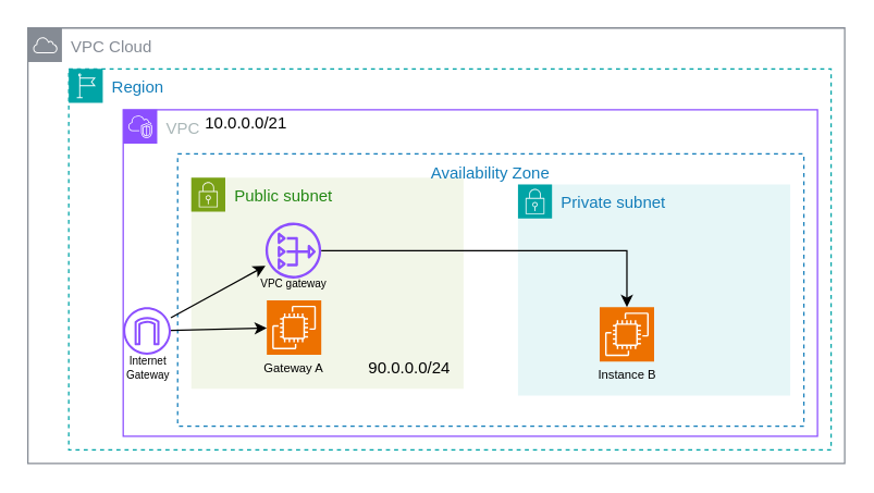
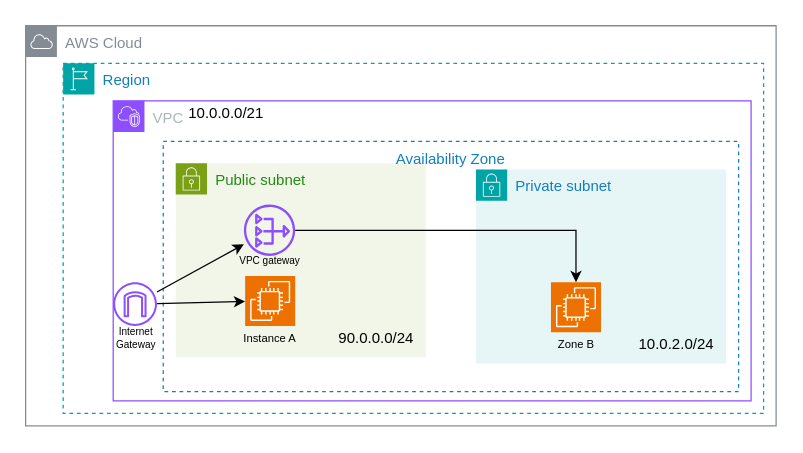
- <mxCell id="14" value="VPC Cloud" style="sketch=0;outlineConnect=0;gradientColor=none;html=1;whiteSpace=wrap;fontSize=12;fontStyle=0;shape=mxgraph.aws4.group;grIcon=mxgraph.aws4.group_aws_cloud;strokeColor=#858B94;fillColor=none;verticalAlign=top;align=left;spacingLeft=30;fontColor=#858B94;dashed=0;" vertex="1" parent="1"><mxGeometry x="20" y="20" width="600" height="320" as="geometry" /></mxCell>
+ <mxCell id="14" value="AWS Cloud" style="sketch=0;outlineConnect=0;gradientColor=none;html=1;whiteSpace=wrap;fontSize=12;fontStyle=0;shape=mxgraph.aws4.group;grIcon=mxgraph.aws4.group_aws_cloud;strokeColor=#858B94;fillColor=none;verticalAlign=top;align=left;spacingLeft=30;fontColor=#858B94;dashed=0;" vertex="1" parent="1"><mxGeometry x="20" y="20" width="600" height="320" as="geometry" /></mxCell>
- <mxCell id="9" value="Gateway A" style="text;html=1;align=center;verticalAlign=middle;resizable=0;points=[];autosize=1;strokeColor=none;fillColor=none;fontSize=9;" vertex="1" parent="6"><mxGeometry x="40" y="130" width="70" height="20" as="geometry" /></mxCell>
+ <mxCell id="9" value="Instance A" style="text;html=1;align=center;verticalAlign=middle;resizable=0;points=[];autosize=1;strokeColor=none;fillColor=none;fontSize=9;" vertex="1" parent="6"><mxGeometry x="40" y="130" width="70" height="20" as="geometry" /></mxCell>
- <mxCell id="4" value="Instance B" style="text;html=1;align=center;verticalAlign=middle;resizable=0;points=[];autosize=1;strokeColor=none;fillColor=none;fontSize=9;" vertex="1" parent="2"><mxGeometry x="45" y="130" width="70" height="20" as="geometry" /></mxCell>
+ <mxCell id="4" value="Zone B" style="text;html=1;align=center;verticalAlign=middle;resizable=0;points=[];autosize=1;strokeColor=none;fillColor=none;fontSize=9;" vertex="1" parent="2"><mxGeometry x="45" y="130" width="70" height="20" as="geometry" /></mxCell>
+ <mxCell id="5" value="10.0.2.0/24" style="text;html=1;align=center;verticalAlign=middle;resizable=0;points=[];autosize=1;strokeColor=none;fillColor=none;" vertex="1" parent="2"><mxGeometry x="120" y="125" width="80" height="30" as="geometry" /></mxCell>
